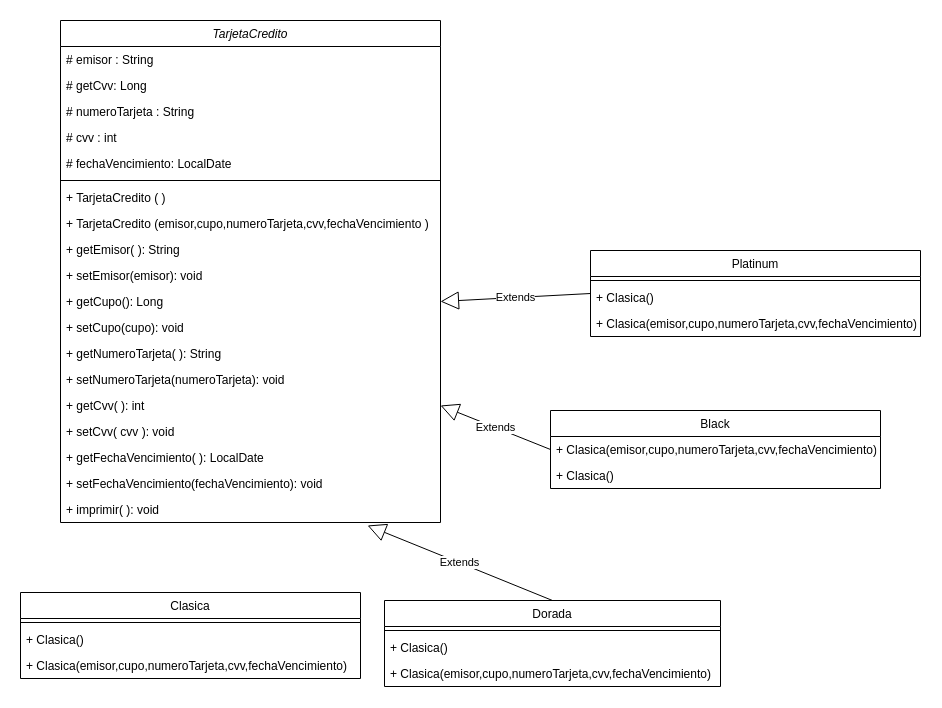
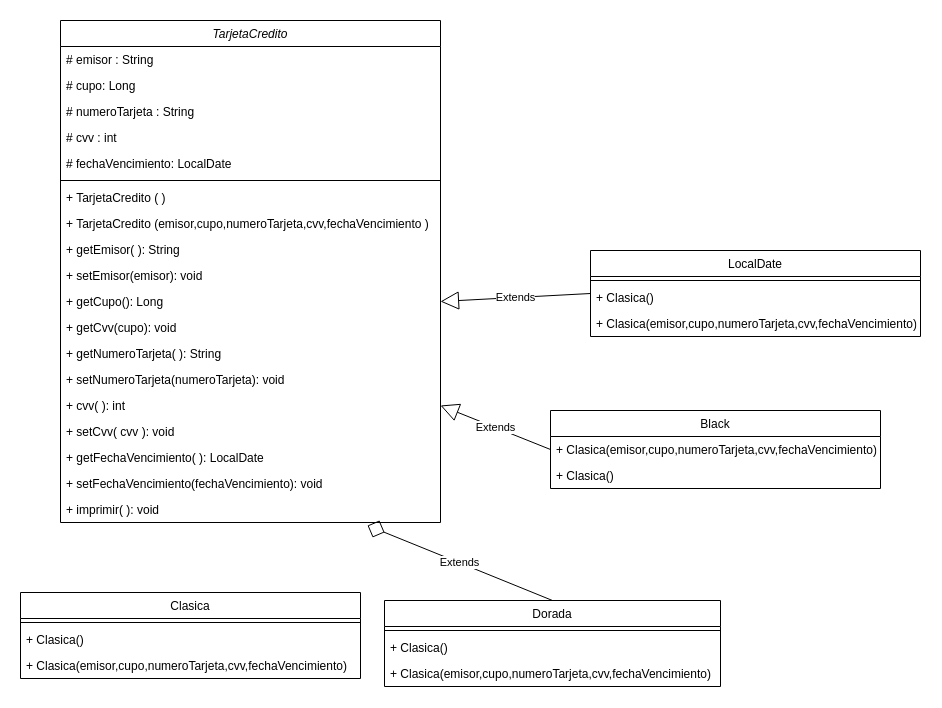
- <mxCell id="4" value="# getCvv: Long" style="text;align=left;verticalAlign=top;spacingLeft=4;spacingRight=4;overflow=hidden;rotatable=0;points=[[0,0.5],[1,0.5]];portConstraint=eastwest;rounded=0;shadow=0;html=0;" parent="2" vertex="1"><mxGeometry y="52" width="380" height="26" as="geometry" /></mxCell>
+ <mxCell id="4" value="# cupo: Long" style="text;align=left;verticalAlign=top;spacingLeft=4;spacingRight=4;overflow=hidden;rotatable=0;points=[[0,0.5],[1,0.5]];portConstraint=eastwest;rounded=0;shadow=0;html=0;" parent="2" vertex="1"><mxGeometry y="52" width="380" height="26" as="geometry" /></mxCell>
- <mxCell id="30" value="Platinum" style="swimlane;fontStyle=0;align=center;verticalAlign=top;childLayout=stackLayout;horizontal=1;startSize=26;horizontalStack=0;resizeParent=1;resizeLast=0;collapsible=1;marginBottom=0;rounded=0;shadow=0;strokeWidth=1;" parent="1" vertex="1"><mxGeometry x="590" y="250" width="330" height="86" as="geometry"><mxRectangle x="550" y="140" width="160" height="26" as="alternateBounds" /></mxGeometry></mxCell>
+ <mxCell id="30" value="LocalDate" style="swimlane;fontStyle=0;align=center;verticalAlign=top;childLayout=stackLayout;horizontal=1;startSize=26;horizontalStack=0;resizeParent=1;resizeLast=0;collapsible=1;marginBottom=0;rounded=0;shadow=0;strokeWidth=1;" parent="1" vertex="1"><mxGeometry x="590" y="250" width="330" height="86" as="geometry"><mxRectangle x="550" y="140" width="160" height="26" as="alternateBounds" /></mxGeometry></mxCell>
- <mxCell id="14" value="+ setCupo(cupo): void" style="text;strokeColor=none;fillColor=none;align=left;verticalAlign=top;spacingLeft=4;spacingRight=4;overflow=hidden;rotatable=0;points=[[0,0.5],[1,0.5]];portConstraint=eastwest;" vertex="1" parent="2"><mxGeometry y="294" width="380" height="26" as="geometry" /></mxCell>
+ <mxCell id="14" value="+ getCvv(cupo): void" style="text;strokeColor=none;fillColor=none;align=left;verticalAlign=top;spacingLeft=4;spacingRight=4;overflow=hidden;rotatable=0;points=[[0,0.5],[1,0.5]];portConstraint=eastwest;" vertex="1" parent="2"><mxGeometry y="294" width="380" height="26" as="geometry" /></mxCell>
- <mxCell id="17" value="+ getCvv( ): int" style="text;strokeColor=none;fillColor=none;align=left;verticalAlign=top;spacingLeft=4;spacingRight=4;overflow=hidden;rotatable=0;points=[[0,0.5],[1,0.5]];portConstraint=eastwest;" vertex="1" parent="2"><mxGeometry y="372" width="380" height="26" as="geometry" /></mxCell>
+ <mxCell id="17" value="+ cvv( ): int" style="text;strokeColor=none;fillColor=none;align=left;verticalAlign=top;spacingLeft=4;spacingRight=4;overflow=hidden;rotatable=0;points=[[0,0.5],[1,0.5]];portConstraint=eastwest;" vertex="1" parent="2"><mxGeometry y="372" width="380" height="26" as="geometry" /></mxCell>
- <mxCell id="38" value="Extends" style="endArrow=block;endSize=16;endFill=0;html=1;rounded=0;entryX=0.808;entryY=1.115;entryDx=0;entryDy=0;entryPerimeter=0;exitX=0.5;exitY=0;exitDx=0;exitDy=0;" edge="1" parent="1" source="26" target="21"><mxGeometry width="160" relative="1" as="geometry"><mxPoint x="290" y="430" as="sourcePoint" /><mxPoint x="450" y="430" as="targetPoint" /></mxGeometry></mxCell>
+ <mxCell id="38" value="Extends" style="endArrow=diamond;endSize=16;endFill=0;html=1;rounded=0;entryX=0.808;entryY=1.115;entryDx=0;entryDy=0;entryPerimeter=0;exitX=0.5;exitY=0;exitDx=0;exitDy=0;" edge="1" parent="1" source="26" target="21"><mxGeometry width="160" relative="1" as="geometry"><mxPoint x="290" y="430" as="sourcePoint" /><mxPoint x="450" y="430" as="targetPoint" /></mxGeometry></mxCell>
